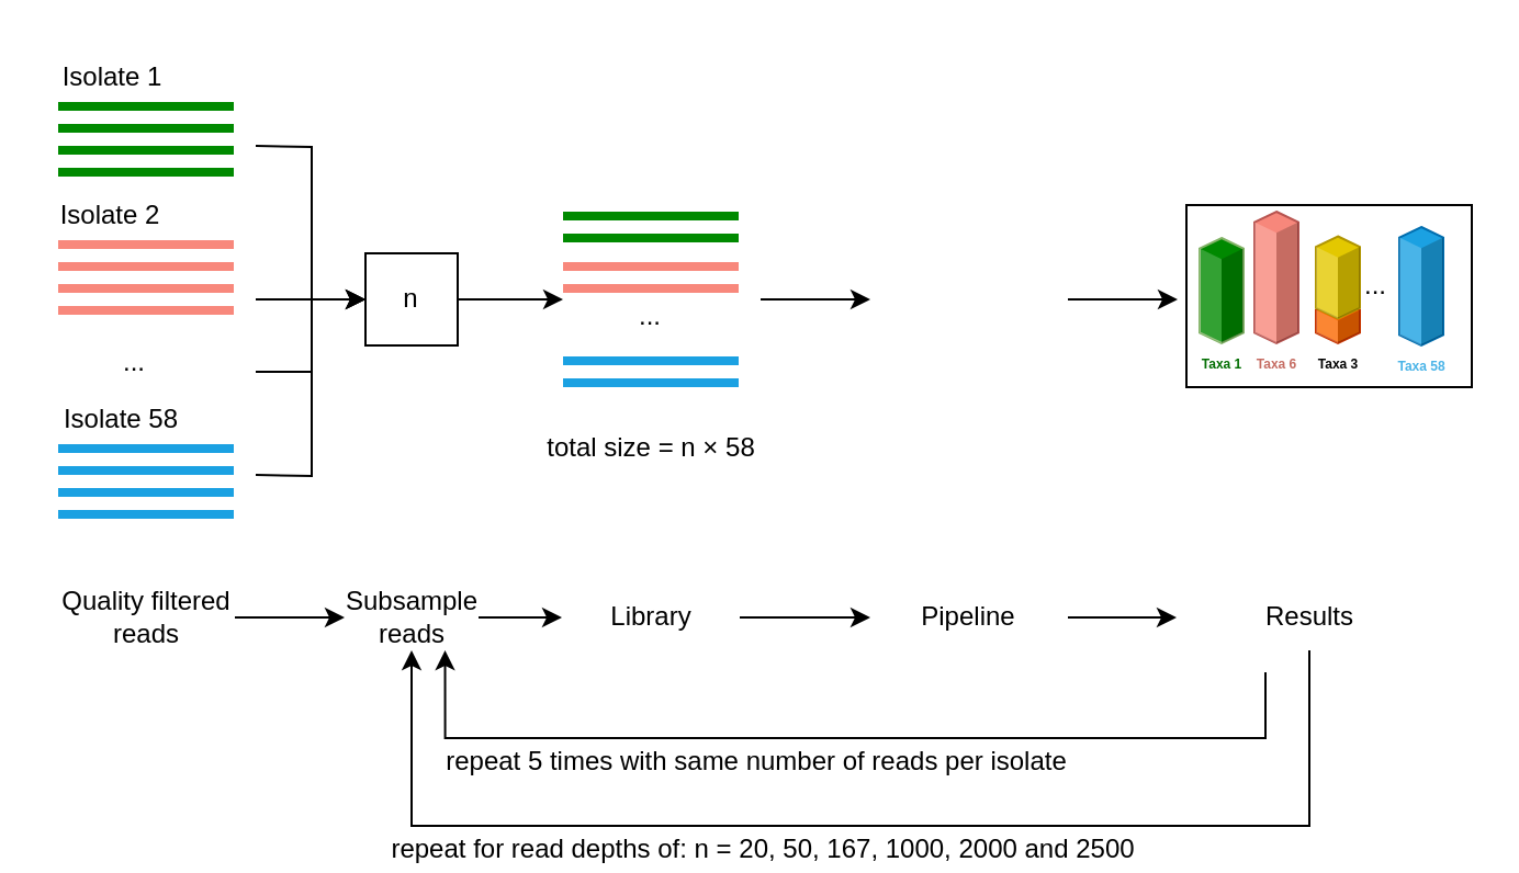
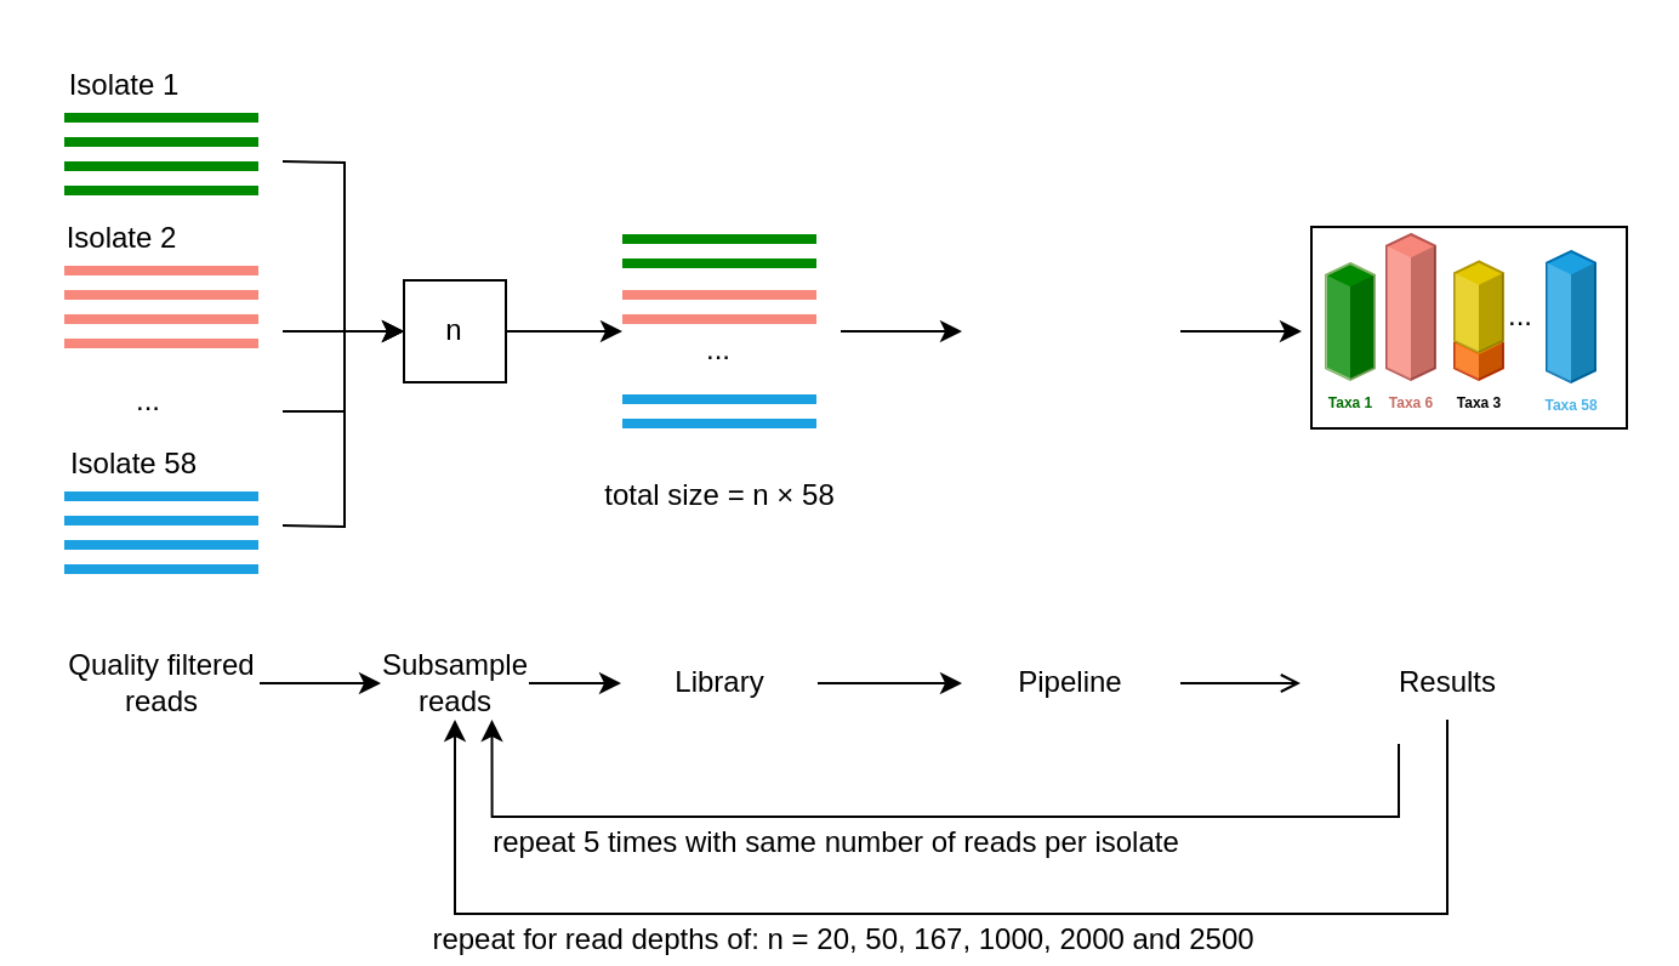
- <mxCell id="33" style="edgeStyle=orthogonalEdgeStyle;rounded=0;orthogonalLoop=1;jettySize=auto;html=1;exitX=1;exitY=0.5;exitDx=0;exitDy=0;fontFamily=Helvetica;fontSize=12;fontColor=#ffffff;" edge="1" parent="1" source="34" target="46"><mxGeometry relative="1" as="geometry" /></mxCell>
+ <mxCell id="33" style="edgeStyle=orthogonalEdgeStyle;rounded=0;orthogonalLoop=1;jettySize=auto;html=1;exitX=1;exitY=0.5;exitDx=0;exitDy=0;fontFamily=Helvetica;fontSize=12;fontColor=#ffffff;endArrow=open;" edge="1" parent="1" source="34" target="46"><mxGeometry relative="1" as="geometry" /></mxCell>
